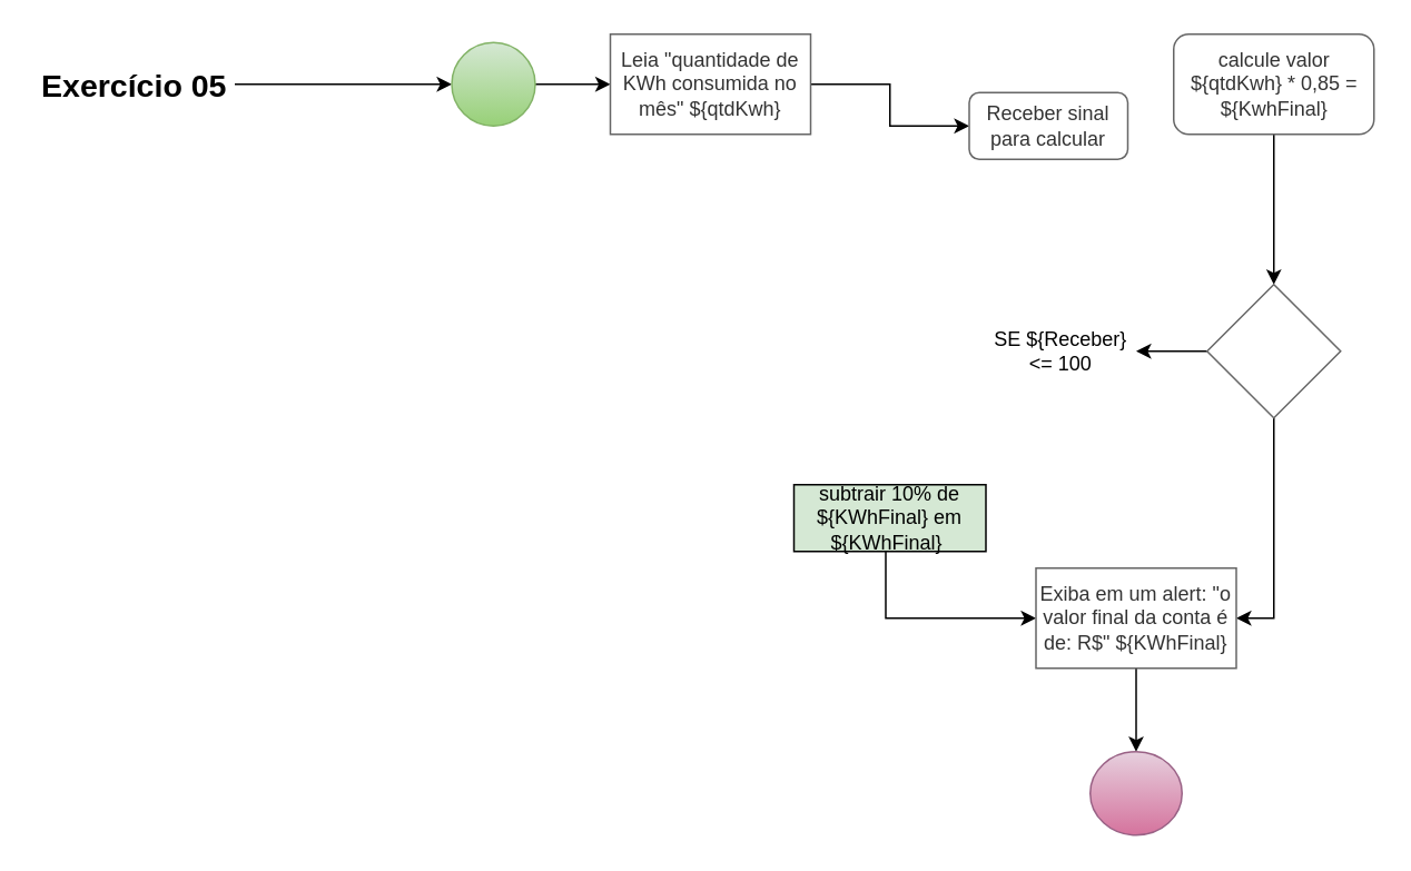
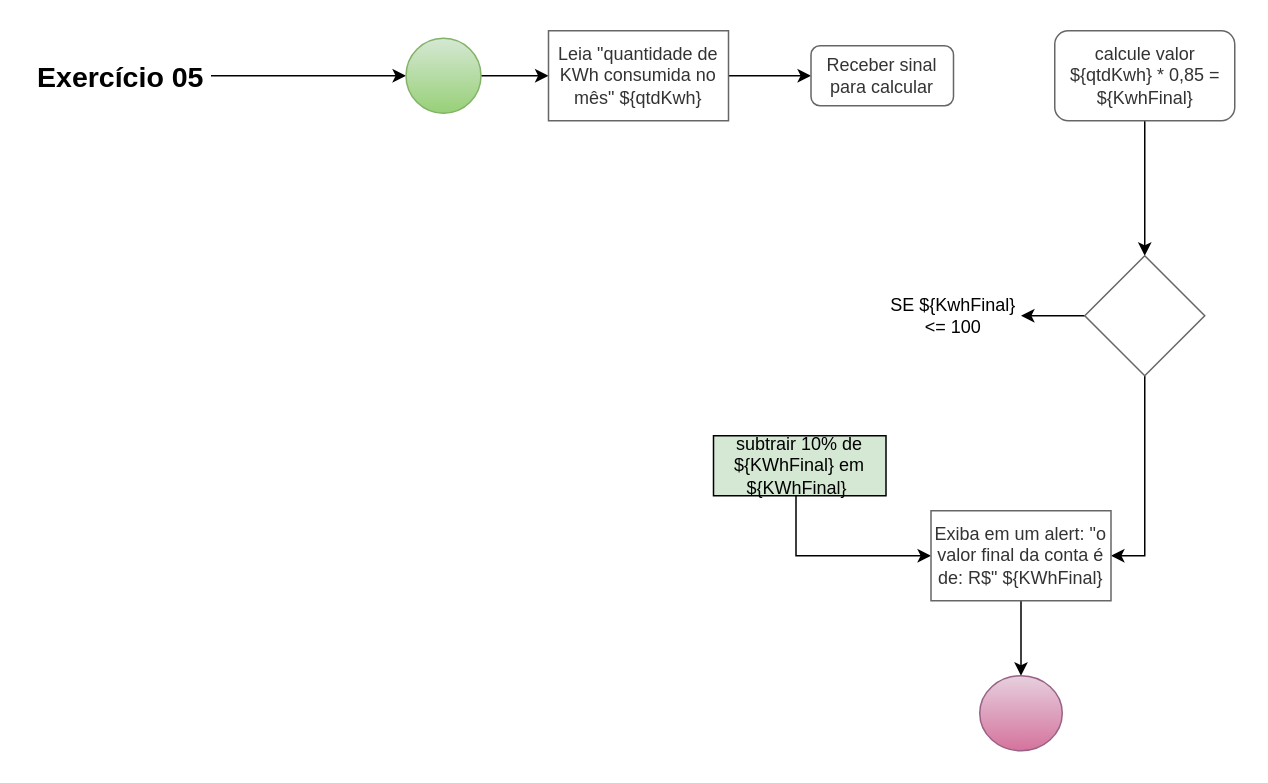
- <mxCell id="8" value="Receber sinal para calcular" style="whiteSpace=wrap;html=1;fillColor=none;strokeColor=#666666;fontColor=#333333;rounded=1;" parent="1" vertex="1"><mxGeometry x="580" y="55" width="95" height="40" as="geometry" /></mxCell>
+ <mxCell id="8" value="Receber sinal para calcular" style="whiteSpace=wrap;html=1;fillColor=none;strokeColor=#666666;fontColor=#333333;rounded=1;" parent="1" vertex="1"><mxGeometry x="540" y="30" width="95" height="40" as="geometry" /></mxCell>
- <mxCell id="14" value="SE ${Receber} &amp;lt;= 100" style="text;html=1;strokeColor=none;fillColor=none;align=center;verticalAlign=middle;whiteSpace=wrap;rounded=0;" parent="1" vertex="1"><mxGeometry x="590" y="187.5" width="90" height="45" as="geometry" /></mxCell>
+ <mxCell id="14" value="SE ${KwhFinal} &amp;lt;= 100" style="text;html=1;strokeColor=none;fillColor=none;align=center;verticalAlign=middle;whiteSpace=wrap;rounded=0;" parent="1" vertex="1"><mxGeometry x="590" y="187.5" width="90" height="45" as="geometry" /></mxCell>
